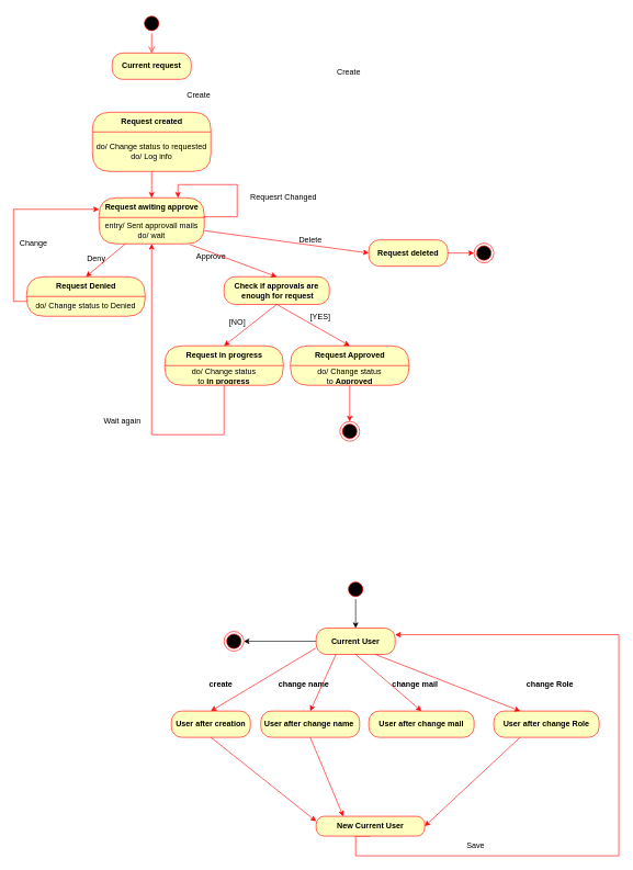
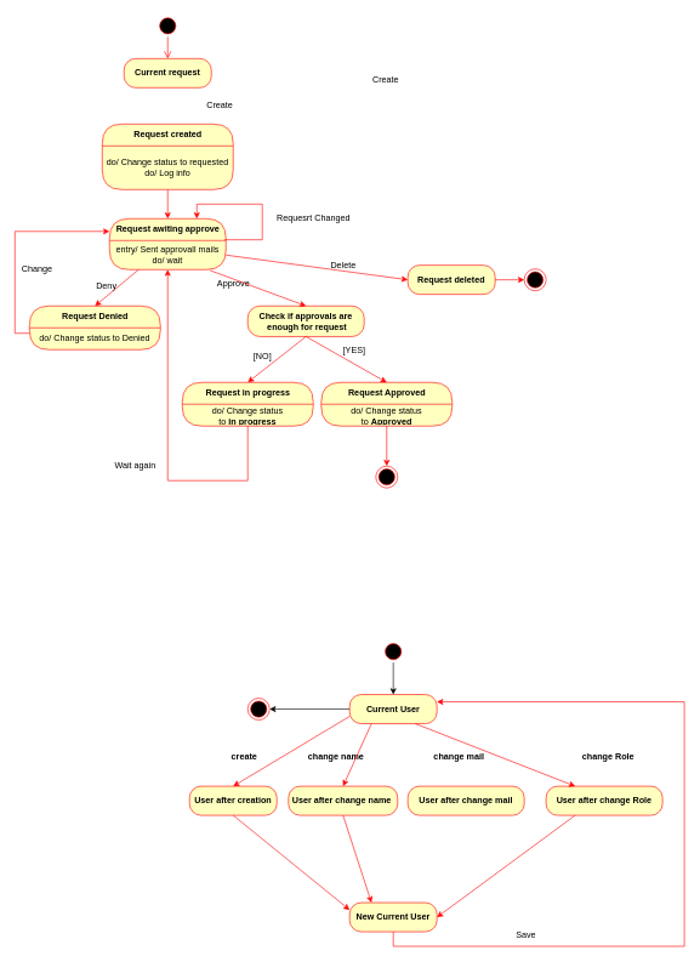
- <mxCell id="56" value="" style="endArrow=classic;html=1;strokeColor=#FF0000;exitX=0.5;exitY=1;exitDx=0;exitDy=0;entryX=0.5;entryY=0;entryDx=0;entryDy=0;" edge="1" parent="1" source="34" target="37"><mxGeometry width="50" height="50" relative="1" as="geometry"><mxPoint x="441" y="1019" as="sourcePoint" /><mxPoint x="350" y="1110" as="targetPoint" /></mxGeometry></mxCell>
- <mxCell id="40" value="&lt;span style=&quot;font-weight: 700 ; white-space: nowrap&quot;&gt;New Current User&lt;/span&gt;" style="rounded=1;whiteSpace=wrap;html=1;arcSize=40;fontColor=#000000;fillColor=#ffffc0;strokeColor=#ff0000;" vertex="1" parent="1"><mxGeometry x="480" y="1240" width="165" height="30" as="geometry" /></mxCell>
+ <mxCell id="40" value="&lt;span style=&quot;font-weight: 700 ; white-space: nowrap&quot;&gt;New Current User&lt;/span&gt;" style="rounded=1;whiteSpace=wrap;html=1;arcSize=40;fontColor=#000000;fillColor=#ffffc0;strokeColor=#ff0000;" vertex="1" parent="1"><mxGeometry x="480" y="1240" width="120" height="40" as="geometry" /></mxCell>
